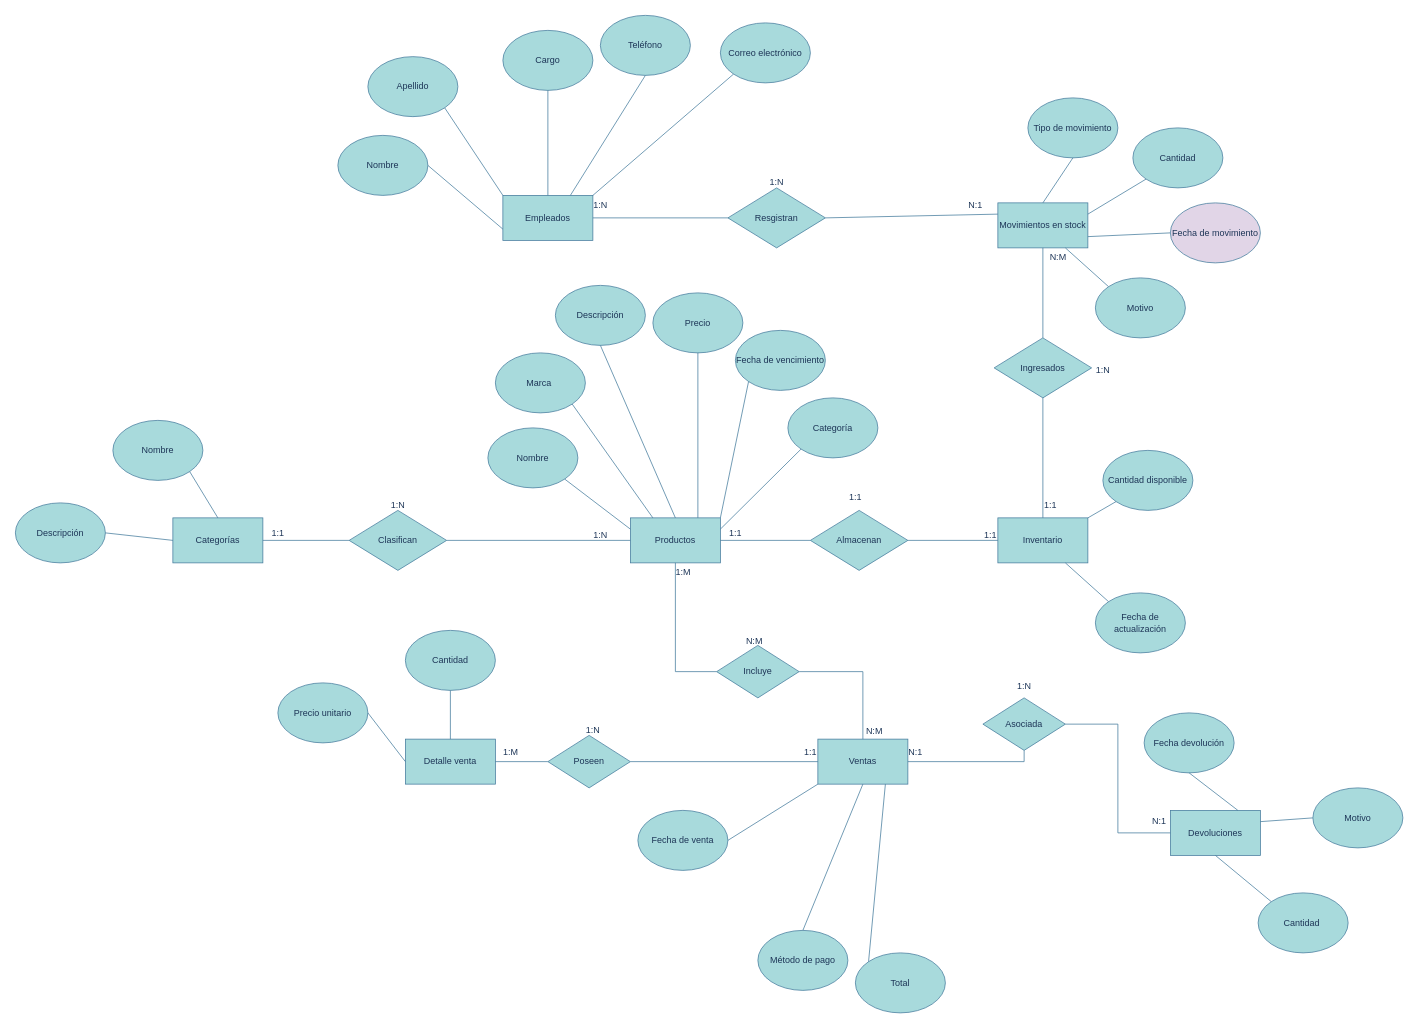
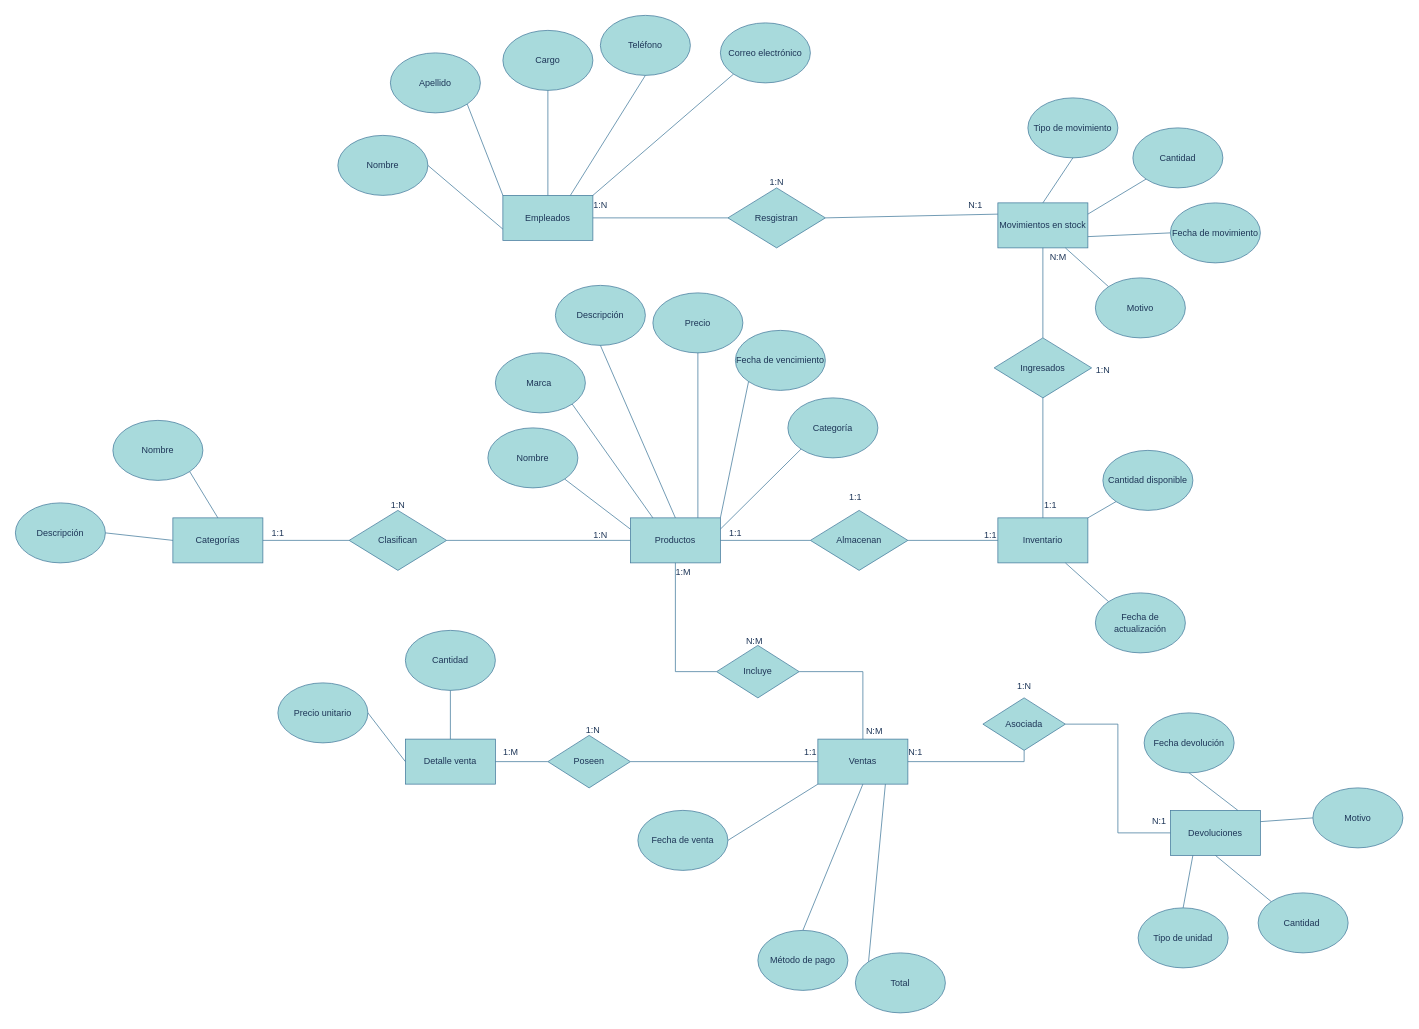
- <mxCell id="11" value="Apellido" style="ellipse;whiteSpace=wrap;html=1;labelBackgroundColor=none;fillColor=#A8DADC;strokeColor=#457B9D;fontColor=#1D3557;" vertex="1" parent="1"><mxGeometry x="490" y="75" width="120" height="80" as="geometry" /></mxCell>
+ <mxCell id="11" value="Apellido" style="ellipse;whiteSpace=wrap;html=1;labelBackgroundColor=none;fillColor=#A8DADC;strokeColor=#457B9D;fontColor=#1D3557;" vertex="1" parent="1"><mxGeometry x="520" y="70" width="120" height="80" as="geometry" /></mxCell>
- <mxCell id="28" value="Fecha de movimiento" style="ellipse;whiteSpace=wrap;html=1;labelBackgroundColor=none;fillColor=#e1d5e7;strokeColor=#457B9D;fontColor=#1D3557;" vertex="1" parent="1"><mxGeometry x="1560" y="270" width="120" height="80" as="geometry" /></mxCell>
+ <mxCell id="28" value="Fecha de movimiento" style="ellipse;whiteSpace=wrap;html=1;labelBackgroundColor=none;fillColor=#A8DADC;strokeColor=#457B9D;fontColor=#1D3557;" vertex="1" parent="1"><mxGeometry x="1560" y="270" width="120" height="80" as="geometry" /></mxCell>
+ <mxCell id="65" value="" style="endArrow=none;html=1;rounded=0;entryX=0.25;entryY=1;entryDx=0;entryDy=0;exitX=0.5;exitY=0;exitDx=0;exitDy=0;labelBackgroundColor=none;strokeColor=#457B9D;fontColor=default;" edge="1" parent="1" source="64" target="7"><mxGeometry width="50" height="50" relative="1" as="geometry"><mxPoint x="1940" y="1260" as="sourcePoint" /><mxPoint x="1990" y="1210" as="targetPoint" /></mxGeometry></mxCell>
+ <mxCell id="64" value="Tipo de unidad" style="ellipse;whiteSpace=wrap;html=1;labelBackgroundColor=none;fillColor=#A8DADC;strokeColor=#457B9D;fontColor=#1D3557;" vertex="1" parent="1"><mxGeometry x="1517" y="1210" width="120" height="80" as="geometry" /></mxCell>
